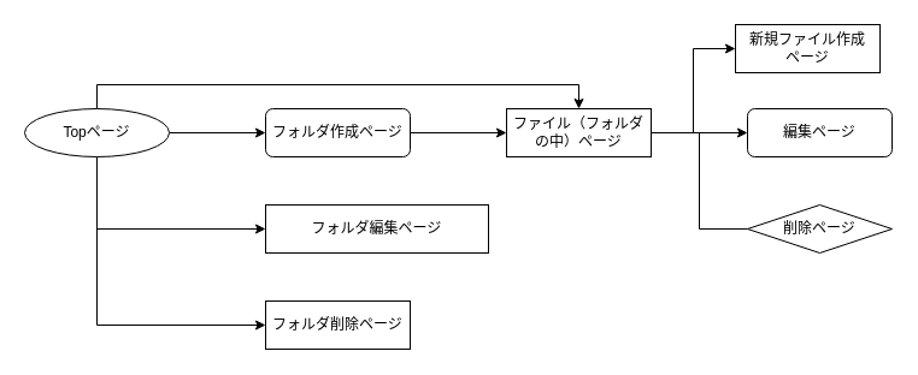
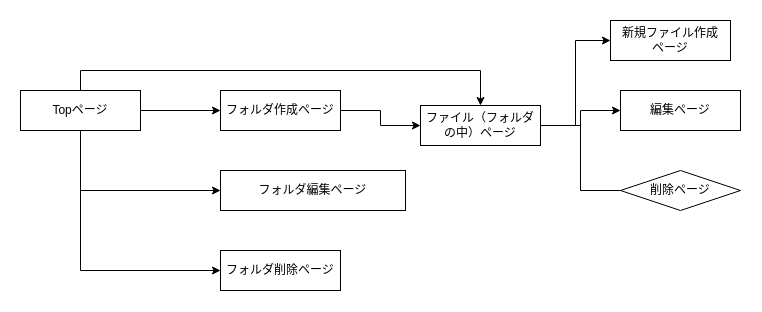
- <mxCell id="6" value="Topページ" style="ellipse;whiteSpace=wrap;html=1;align=center;" vertex="1" parent="1"><mxGeometry x="20" y="90" width="120" height="40" as="geometry" /></mxCell>
+ <mxCell id="6" value="Topページ" style="whiteSpace=wrap;html=1;align=center;" vertex="1" parent="1"><mxGeometry x="20" y="90" width="120" height="40" as="geometry" /></mxCell>
- <mxCell id="8" value="フォルダ作成ページ" style="whiteSpace=wrap;html=1;align=center;rounded=1;" vertex="1" parent="1"><mxGeometry x="220" y="90" width="120" height="40" as="geometry" /></mxCell>
+ <mxCell id="8" value="フォルダ作成ページ" style="whiteSpace=wrap;html=1;align=center;" vertex="1" parent="1"><mxGeometry x="220" y="90" width="120" height="40" as="geometry" /></mxCell>
- <mxCell id="12" value="ファイル（フォルダの中）ページ" style="whiteSpace=wrap;html=1;align=center;" vertex="1" parent="1"><mxGeometry x="420" y="90" width="120" height="40" as="geometry" /></mxCell>
+ <mxCell id="12" value="ファイル（フォルダの中）ページ" style="whiteSpace=wrap;html=1;align=center;" vertex="1" parent="1"><mxGeometry x="420" y="105" width="120" height="40" as="geometry" /></mxCell>
- <mxCell id="13" value="編集ページ" style="whiteSpace=wrap;html=1;align=center;rounded=1;" vertex="1" parent="1"><mxGeometry x="620" y="90" width="120" height="40" as="geometry" /></mxCell>
+ <mxCell id="13" value="編集ページ" style="whiteSpace=wrap;html=1;align=center;" vertex="1" parent="1"><mxGeometry x="620" y="90" width="120" height="40" as="geometry" /></mxCell>
